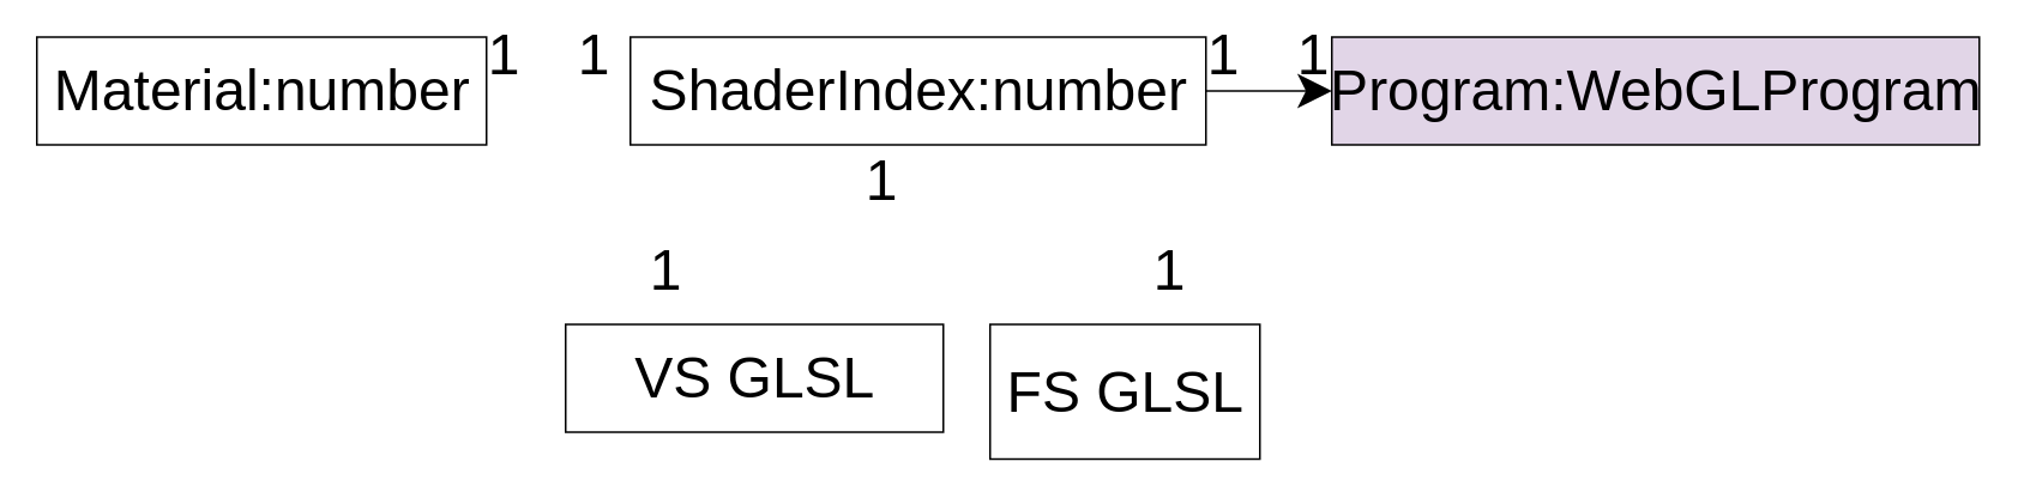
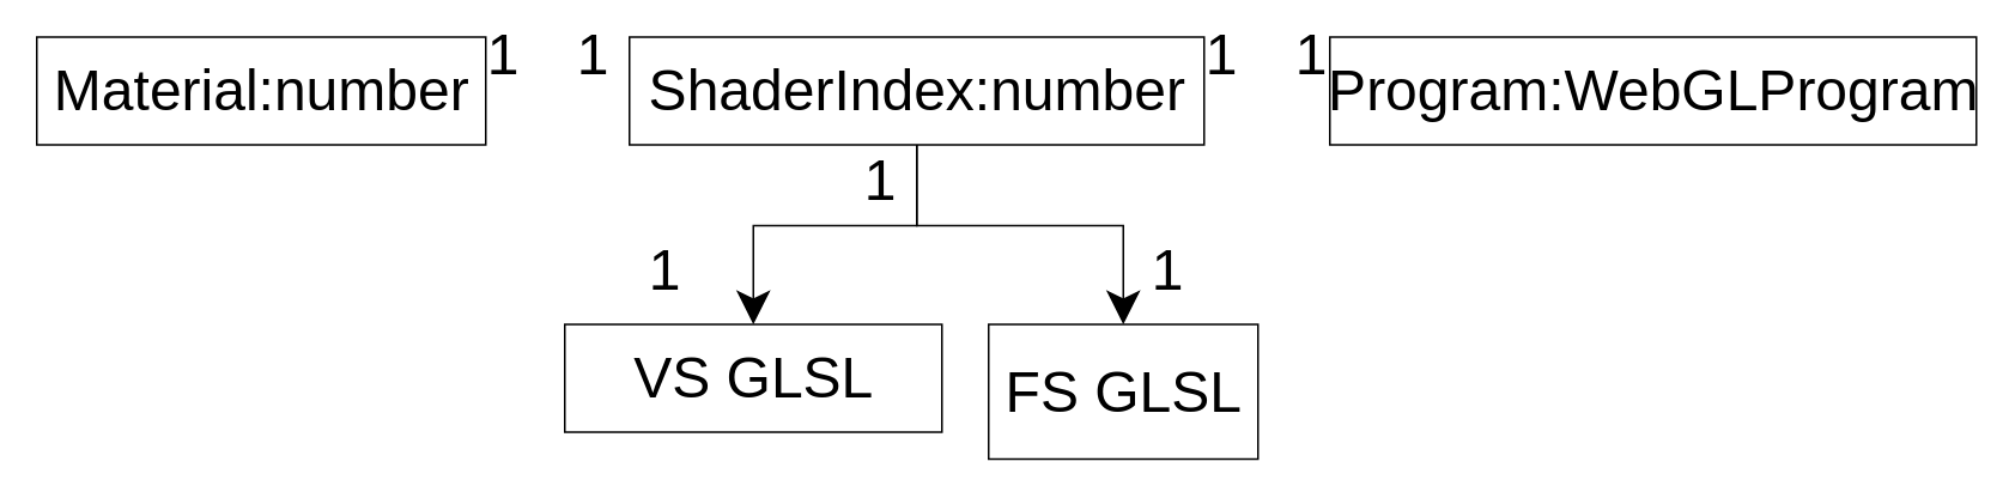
- <mxCell id="4" style="edgeStyle=orthogonalEdgeStyle;rounded=0;orthogonalLoop=1;jettySize=auto;html=1;startSize=16;endSize=16;" edge="1" parent="1" source="5" target="6"><mxGeometry relative="1" as="geometry" /></mxCell>
+ <mxCell id="4" style="edgeStyle=orthogonalEdgeStyle;rounded=0;orthogonalLoop=1;jettySize=auto;html=1;entryX=0.5;entryY=0;entryDx=0;entryDy=0;startSize=16;endSize=16;" edge="1" parent="1" source="5" target="12"><mxGeometry relative="1" as="geometry" /></mxCell>
- <mxCell id="6" value="Program:WebGLProgram" style="html=1;fontSize=32;fillColor=#e1d5e7;" parent="1" vertex="1"><mxGeometry x="740" y="20" width="360" height="60" as="geometry" /></mxCell>
+ <mxCell id="6" value="Program:WebGLProgram" style="html=1;fontSize=32;" parent="1" vertex="1"><mxGeometry x="740" y="20" width="360" height="60" as="geometry" /></mxCell>
+ <mxCell id="3" value="" style="edgeStyle=orthogonalEdgeStyle;rounded=0;orthogonalLoop=1;jettySize=auto;html=1;endSize=16;" edge="1" parent="1" source="5" target="11"><mxGeometry relative="1" as="geometry" /></mxCell>
